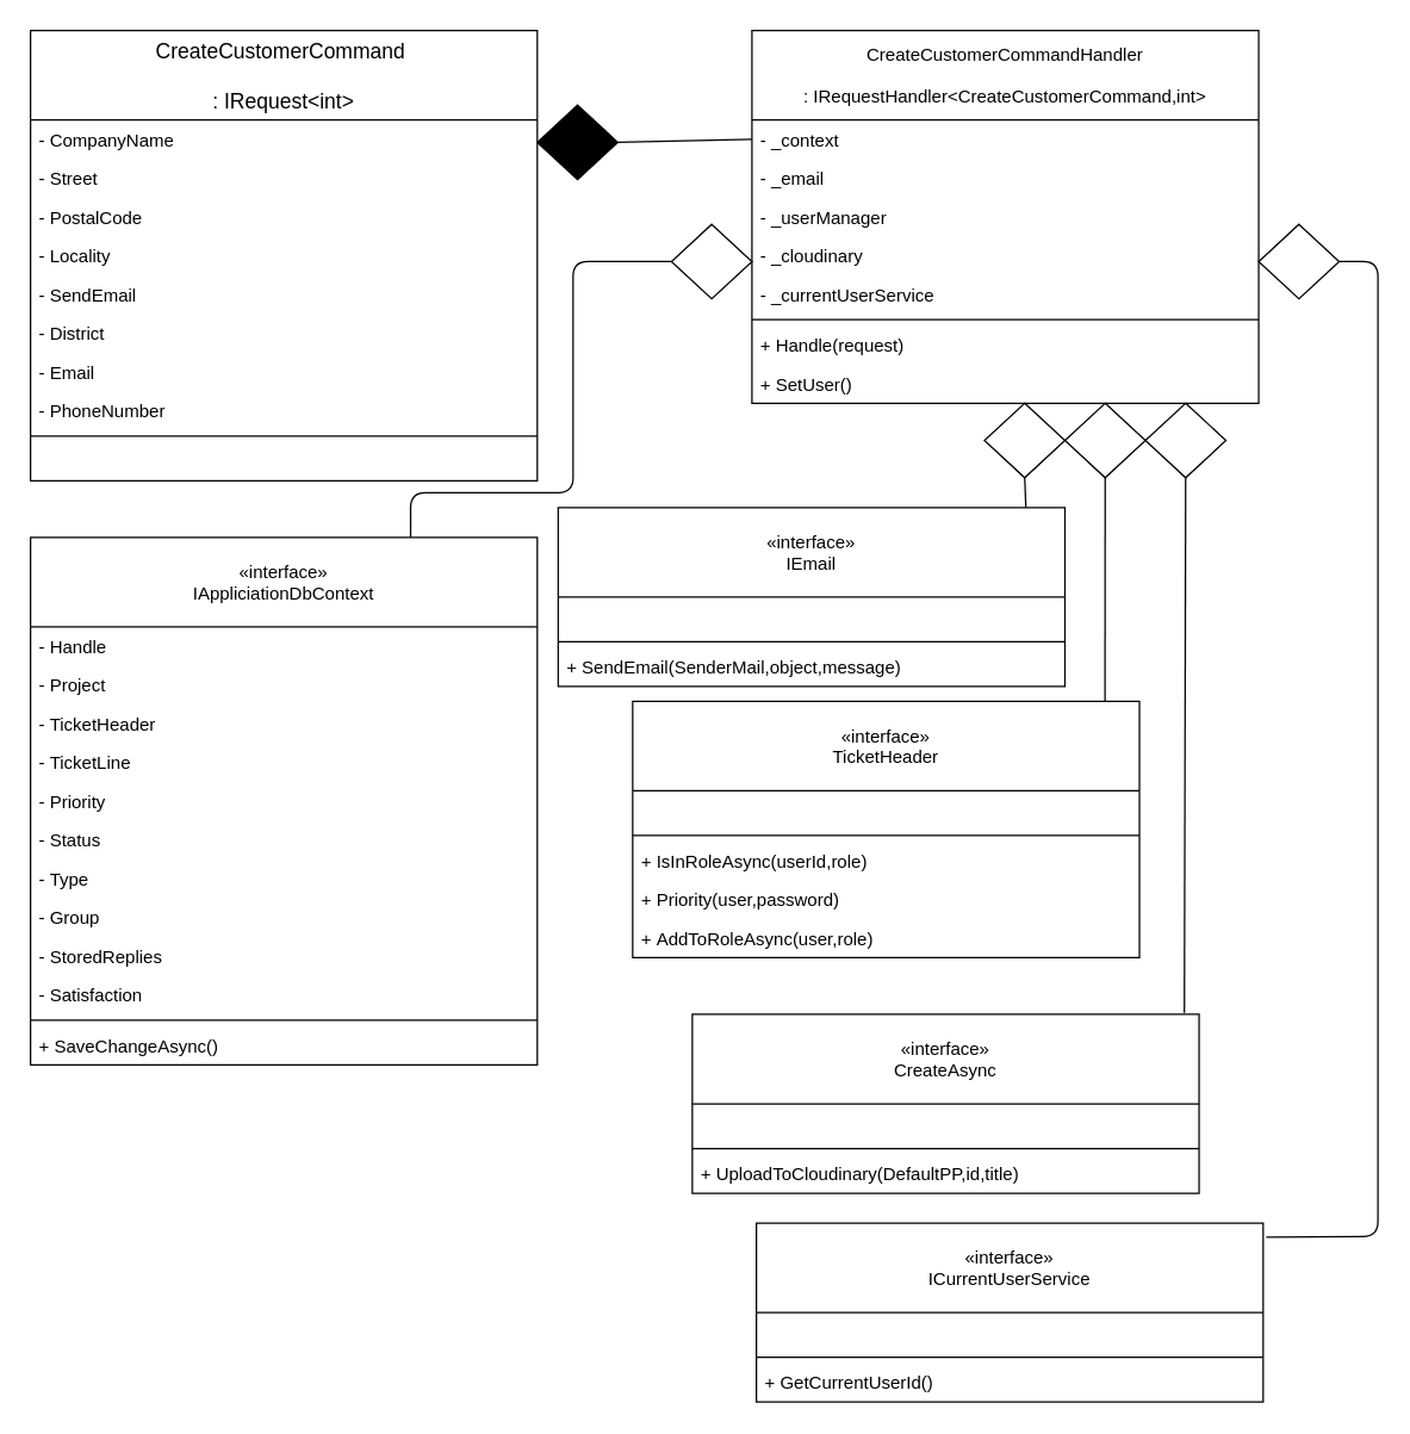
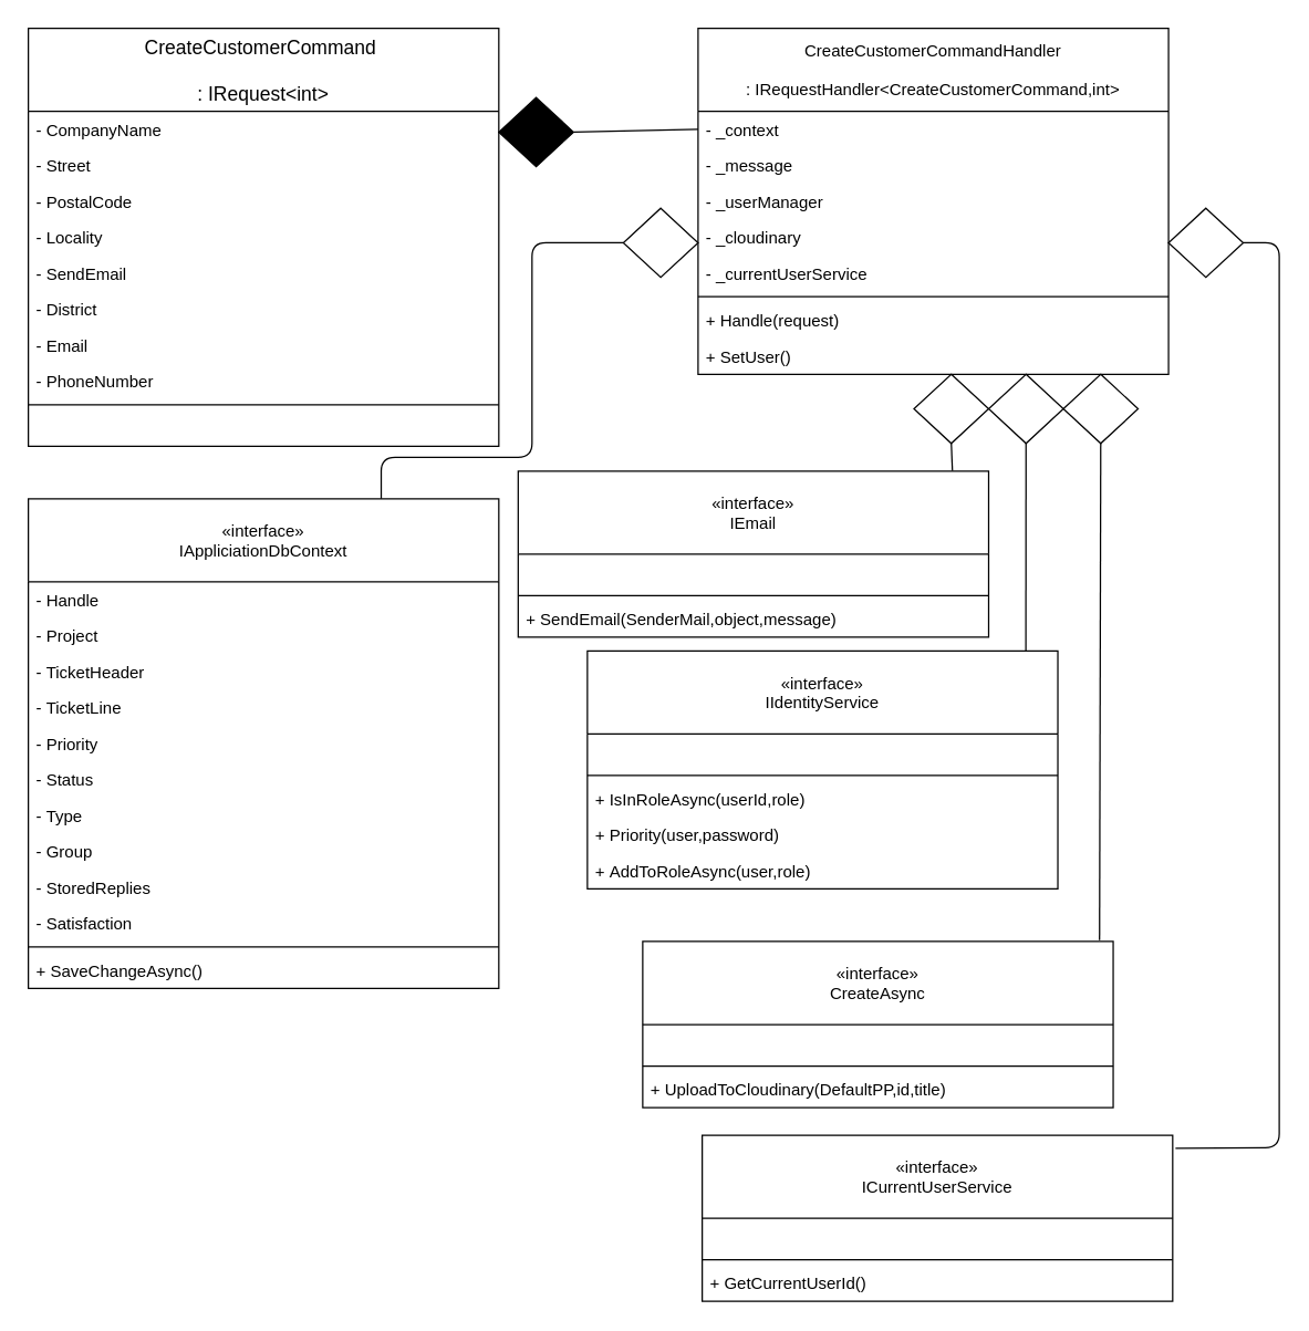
- <mxCell id="15" value="- _email" style="text;strokeColor=none;fillColor=none;align=left;verticalAlign=top;spacingLeft=4;spacingRight=4;overflow=hidden;rotatable=0;points=[[0,0.5],[1,0.5]];portConstraint=eastwest;" parent="13" vertex="1"><mxGeometry y="86" width="340" height="26" as="geometry" /></mxCell>
+ <mxCell id="15" value="- _message" style="text;strokeColor=none;fillColor=none;align=left;verticalAlign=top;spacingLeft=4;spacingRight=4;overflow=hidden;rotatable=0;points=[[0,0.5],[1,0.5]];portConstraint=eastwest;" parent="13" vertex="1"><mxGeometry y="86" width="340" height="26" as="geometry" /></mxCell>
- <mxCell id="51" value="«interface»&#10;TicketHeader" style="swimlane;fontStyle=0;childLayout=stackLayout;horizontal=1;startSize=60;fillColor=none;horizontalStack=0;resizeParent=1;resizeParentMax=0;resizeLast=0;collapsible=1;marginBottom=0;" parent="1" vertex="1"><mxGeometry x="424" y="470" width="340" height="172" as="geometry" /></mxCell>
+ <mxCell id="51" value="«interface»&#10;IIdentityService" style="swimlane;fontStyle=0;childLayout=stackLayout;horizontal=1;startSize=60;fillColor=none;horizontalStack=0;resizeParent=1;resizeParentMax=0;resizeLast=0;collapsible=1;marginBottom=0;" parent="1" vertex="1"><mxGeometry x="424" y="470" width="340" height="172" as="geometry" /></mxCell>
